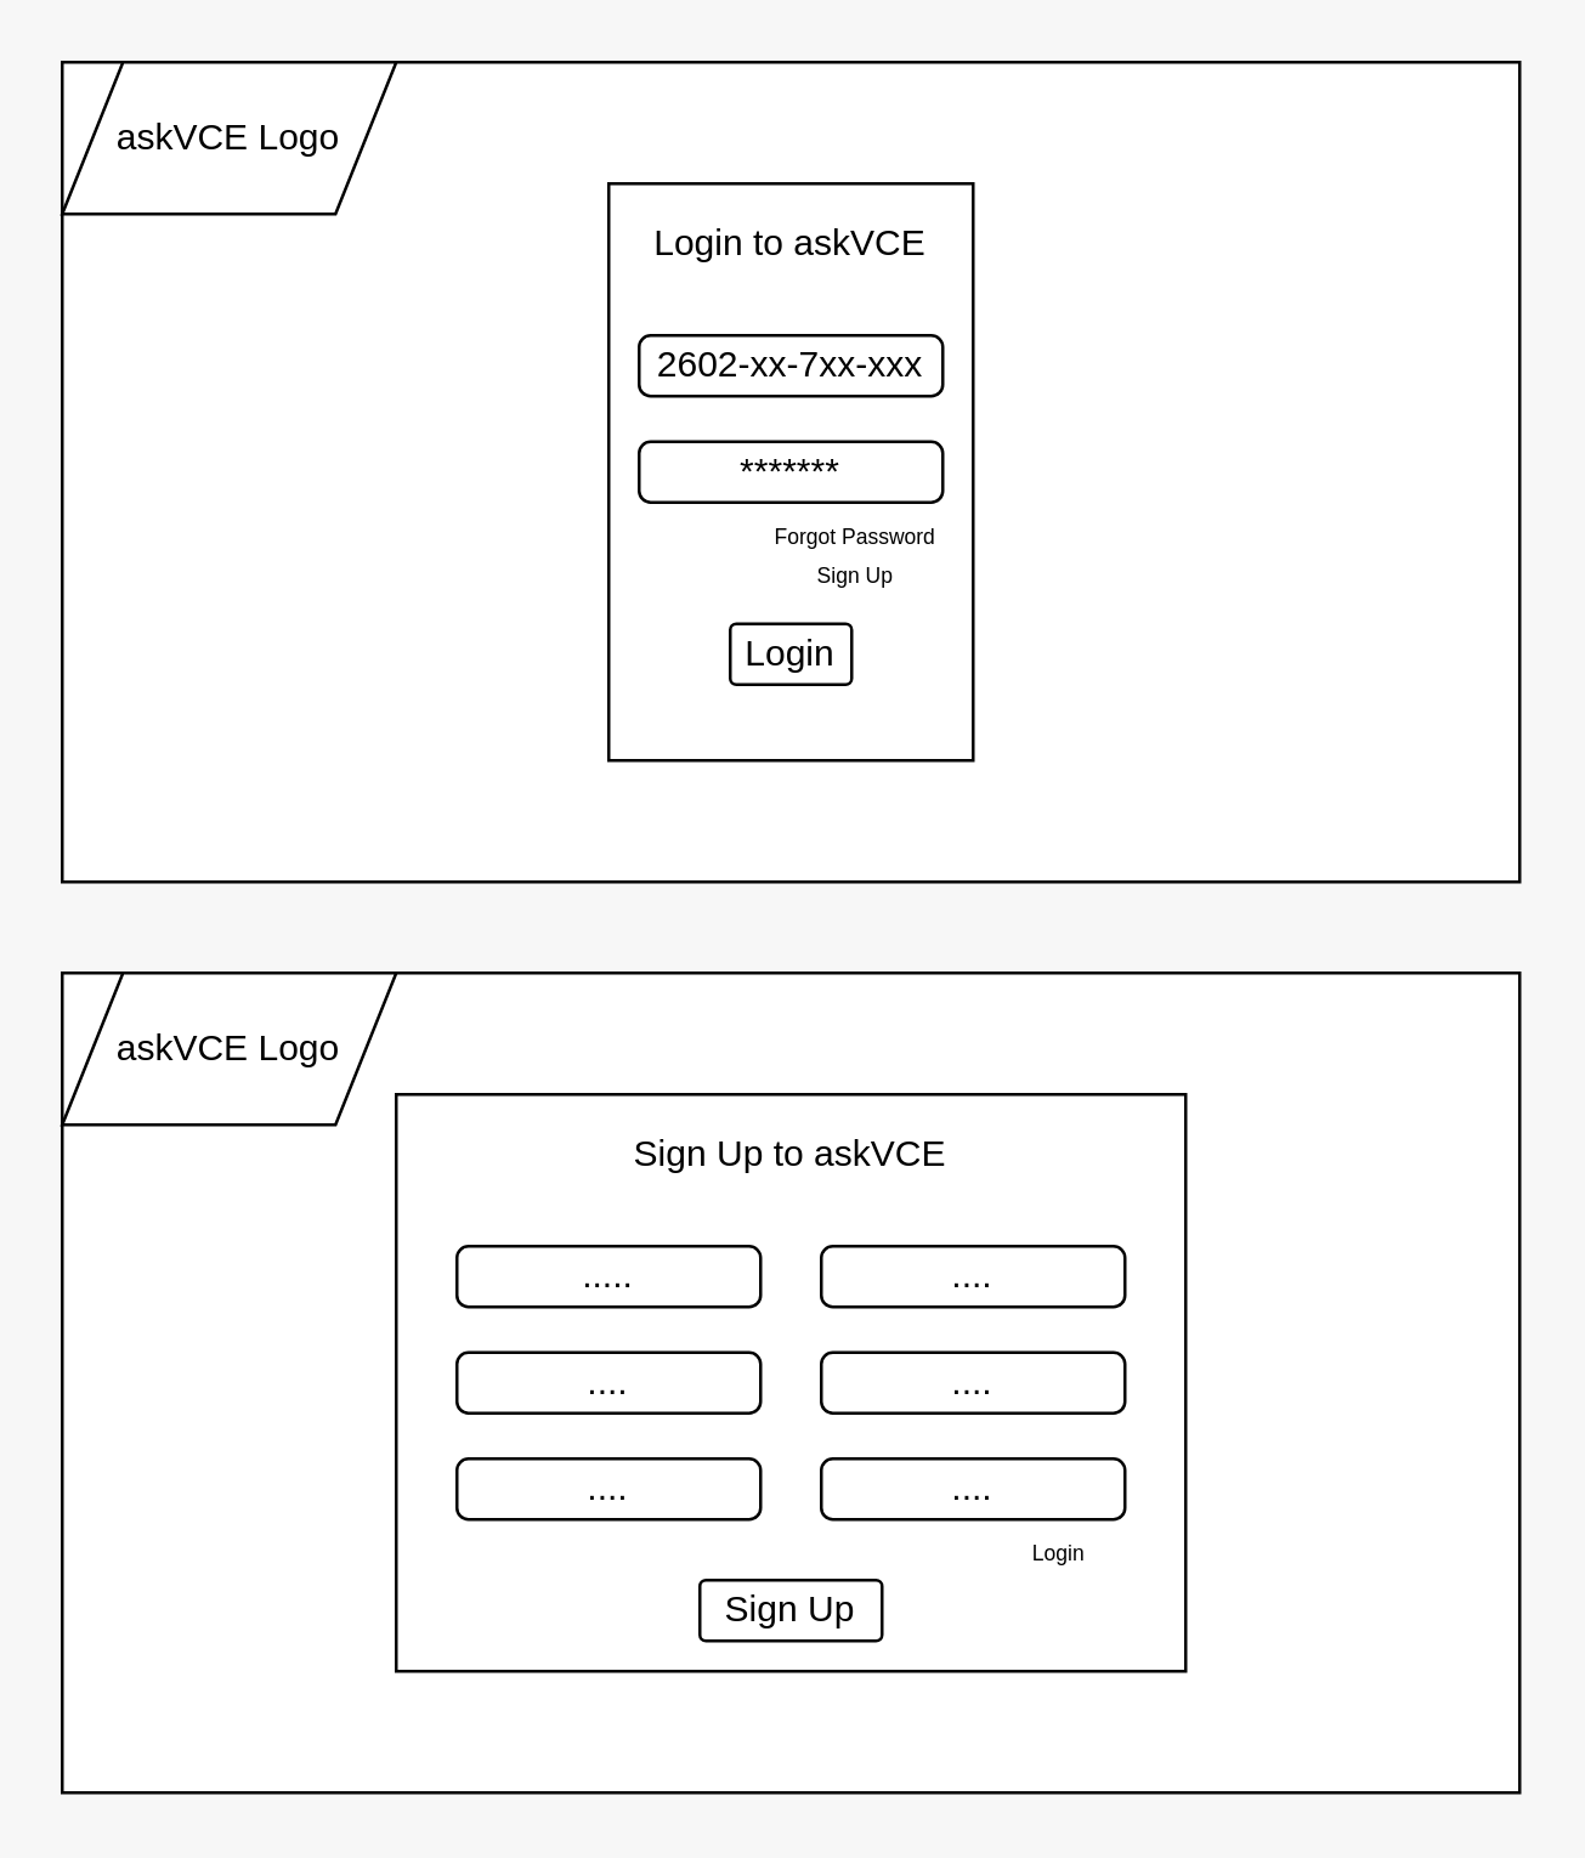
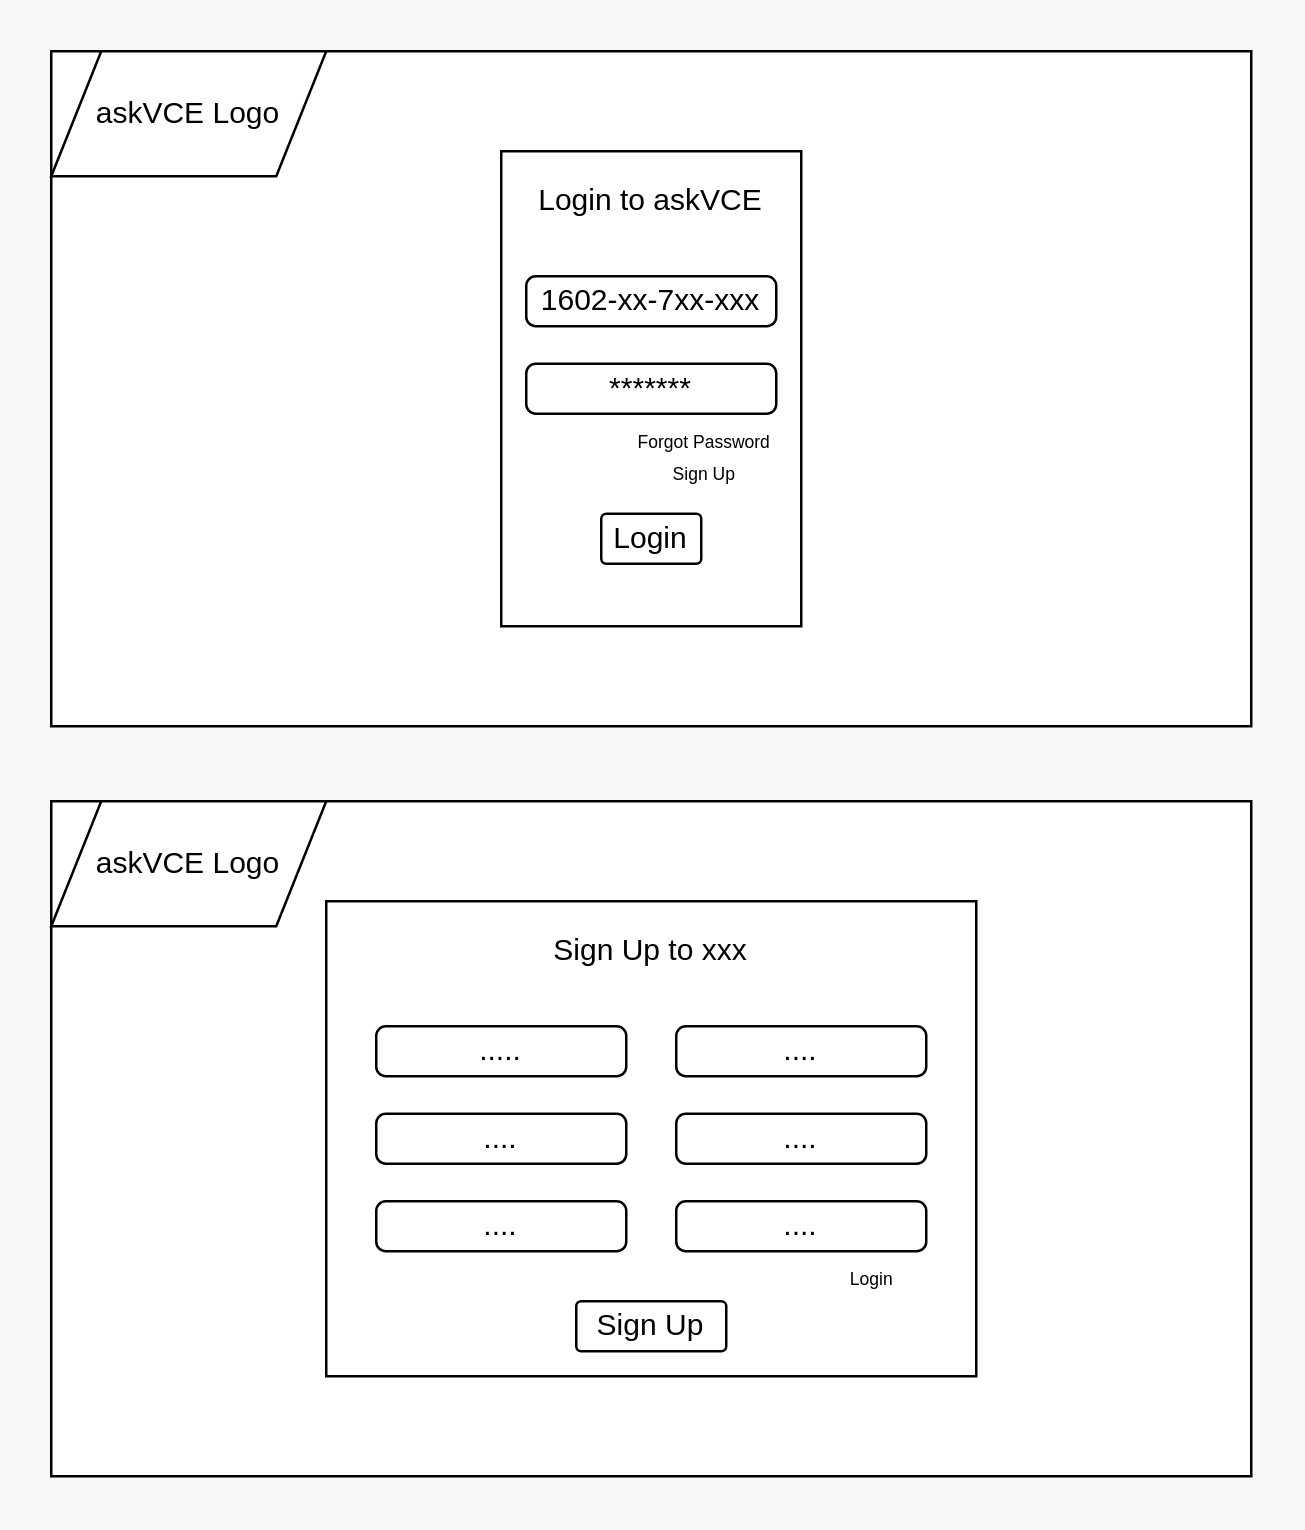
- <mxCell id="11" value="2602-xx-7xx-xxx" style="rounded=1;whiteSpace=wrap;html=1;arcSize=19;" vertex="1" parent="1"><mxGeometry x="210" y="110" width="100" height="20" as="geometry" /></mxCell>
+ <mxCell id="11" value="1602-xx-7xx-xxx" style="rounded=1;whiteSpace=wrap;html=1;arcSize=19;" vertex="1" parent="1"><mxGeometry x="210" y="110" width="100" height="20" as="geometry" /></mxCell>
- <mxCell id="18" value="Sign Up to askVCE" style="text;html=1;strokeColor=none;fillColor=none;align=center;verticalAlign=middle;whiteSpace=wrap;rounded=0;" vertex="1" parent="1"><mxGeometry x="200" y="370" width="120" height="20" as="geometry" /></mxCell>
+ <mxCell id="18" value="Sign Up to xxx" style="text;html=1;strokeColor=none;fillColor=none;align=center;verticalAlign=middle;whiteSpace=wrap;rounded=0;" vertex="1" parent="1"><mxGeometry x="200" y="370" width="120" height="20" as="geometry" /></mxCell>
